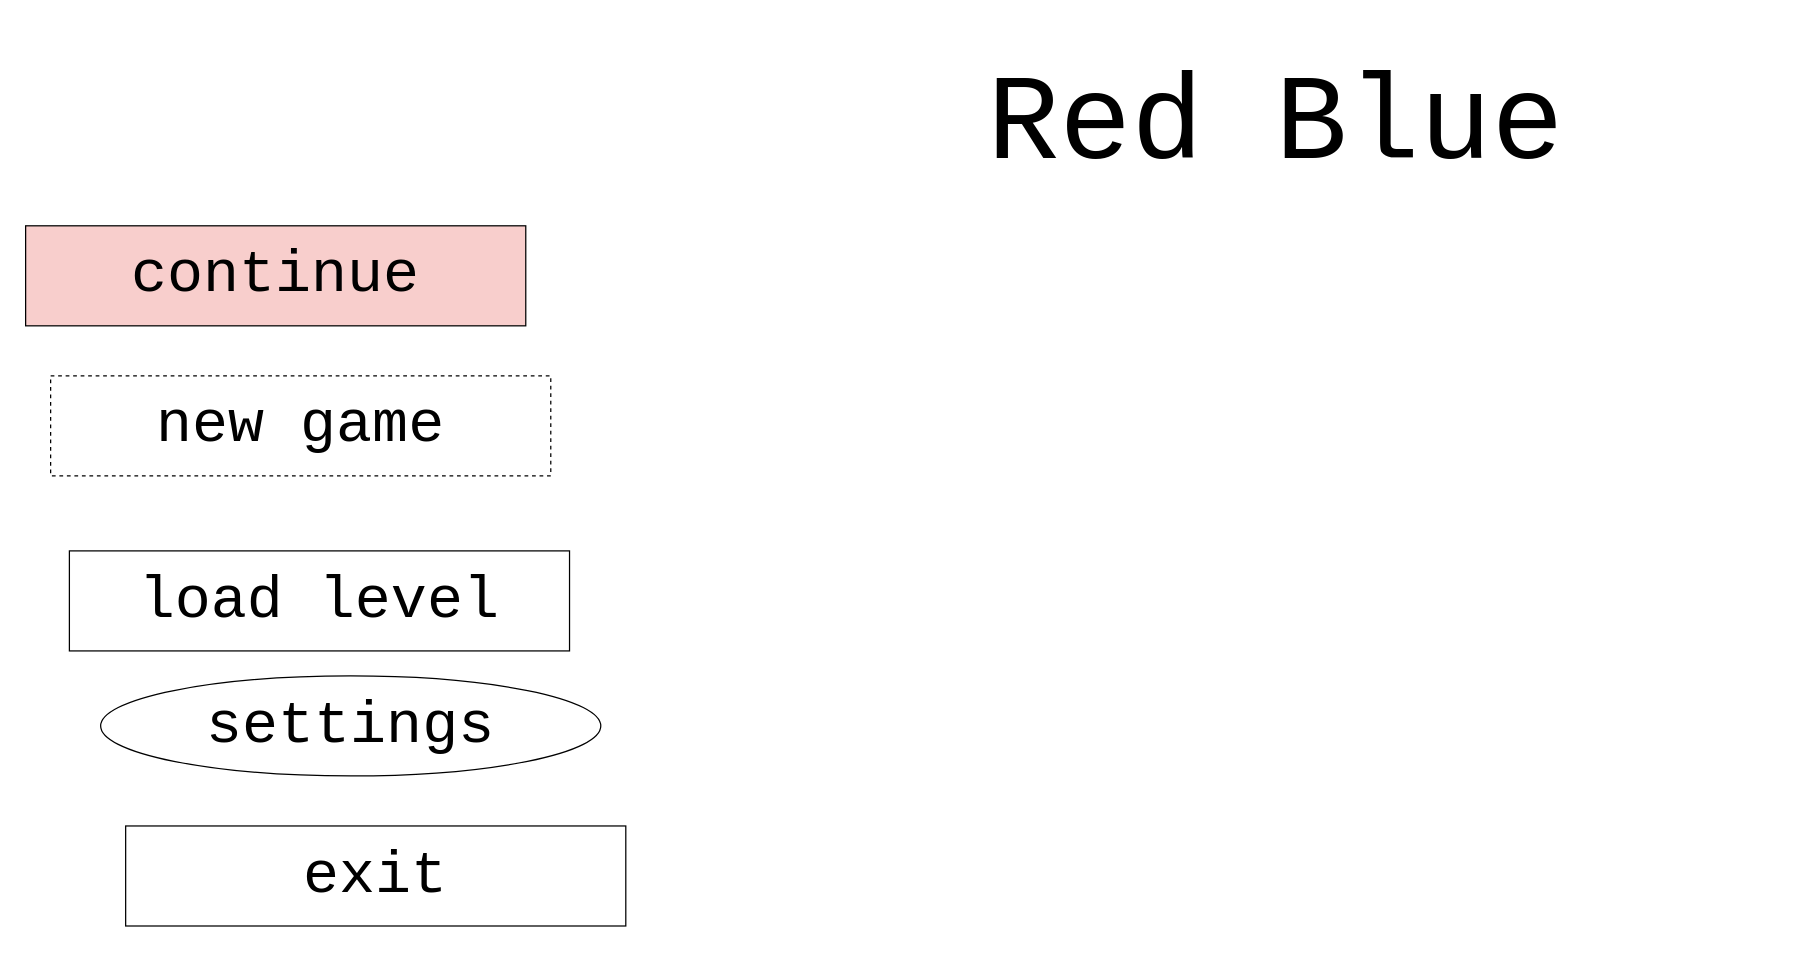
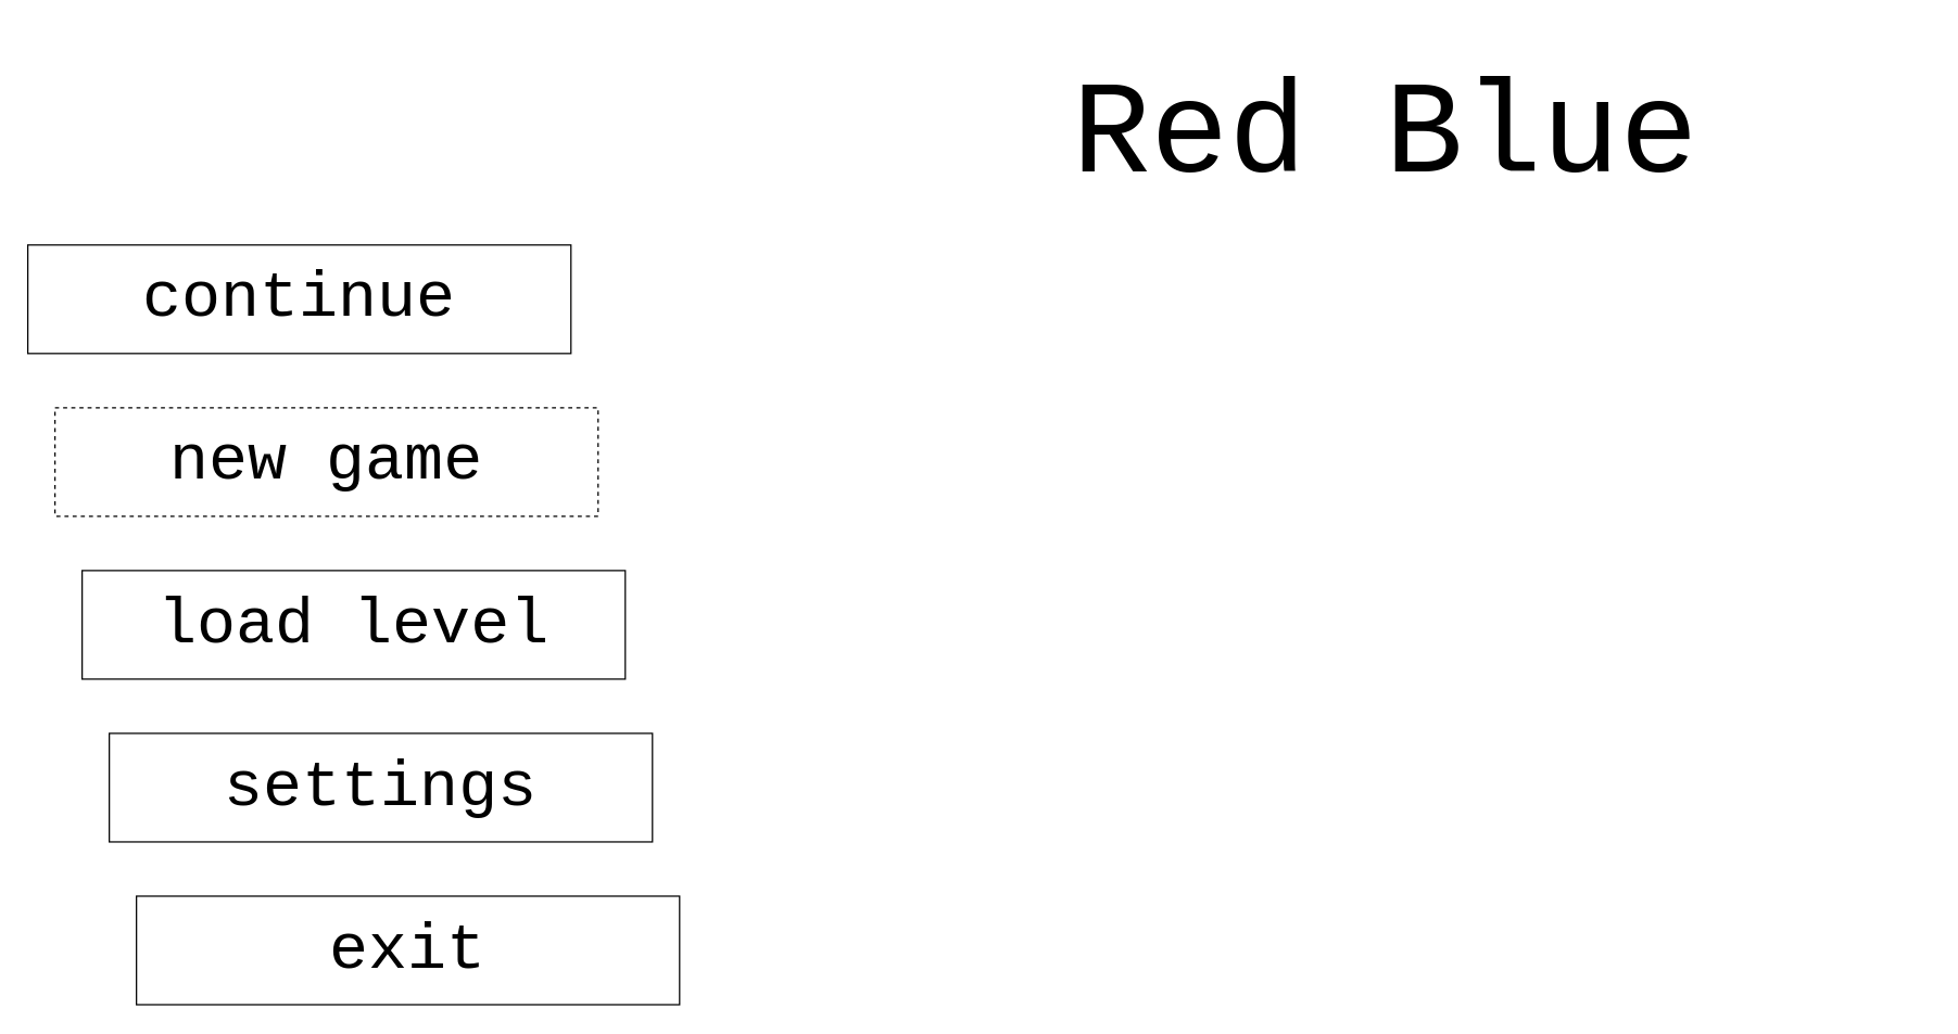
- <mxCell id="3" value="continue" style="rounded=0;whiteSpace=wrap;html=1;fontSize=48;fontFamily=Courier New;fillColor=#f8cecc;" vertex="1" parent="1"><mxGeometry x="20" y="180" width="400" height="80" as="geometry" /></mxCell>
+ <mxCell id="3" value="continue" style="rounded=0;whiteSpace=wrap;html=1;fontSize=48;fontFamily=Courier New;" vertex="1" parent="1"><mxGeometry x="20" y="180" width="400" height="80" as="geometry" /></mxCell>
- <mxCell id="5" value="load level" style="rounded=0;whiteSpace=wrap;html=1;fontSize=48;fontFamily=Courier New;" vertex="1" parent="1"><mxGeometry x="55" y="440" width="400" height="80" as="geometry" /></mxCell>
+ <mxCell id="5" value="load level" style="rounded=0;whiteSpace=wrap;html=1;fontSize=48;fontFamily=Courier New;" vertex="1" parent="1"><mxGeometry x="60" y="420" width="400" height="80" as="geometry" /></mxCell>
- <mxCell id="6" value="settings" style="ellipse;whiteSpace=wrap;html=1;fontSize=48;fontFamily=Courier New;" vertex="1" parent="1"><mxGeometry x="80" y="540" width="400" height="80" as="geometry" /></mxCell>
+ <mxCell id="6" value="settings" style="rounded=0;whiteSpace=wrap;html=1;fontSize=48;fontFamily=Courier New;" vertex="1" parent="1"><mxGeometry x="80" y="540" width="400" height="80" as="geometry" /></mxCell>
